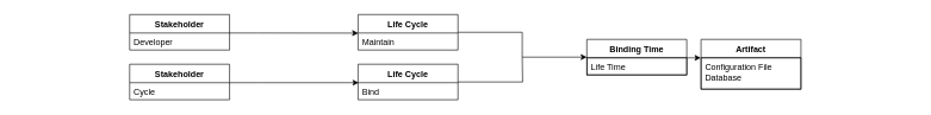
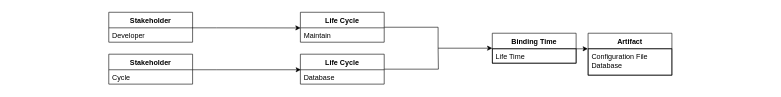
- <mxCell id="25" value="Bind" style="text;strokeColor=none;fillColor=none;align=left;verticalAlign=top;spacingLeft=4;spacingRight=4;overflow=hidden;rotatable=0;points=[[0,0.5],[1,0.5]];portConstraint=eastwest;" vertex="1" parent="24"><mxGeometry y="26" width="140" height="24" as="geometry" /></mxCell>
+ <mxCell id="25" value="Database" style="text;strokeColor=none;fillColor=none;align=left;verticalAlign=top;spacingLeft=4;spacingRight=4;overflow=hidden;rotatable=0;points=[[0,0.5],[1,0.5]];portConstraint=eastwest;" vertex="1" parent="24"><mxGeometry y="26" width="140" height="24" as="geometry" /></mxCell>
